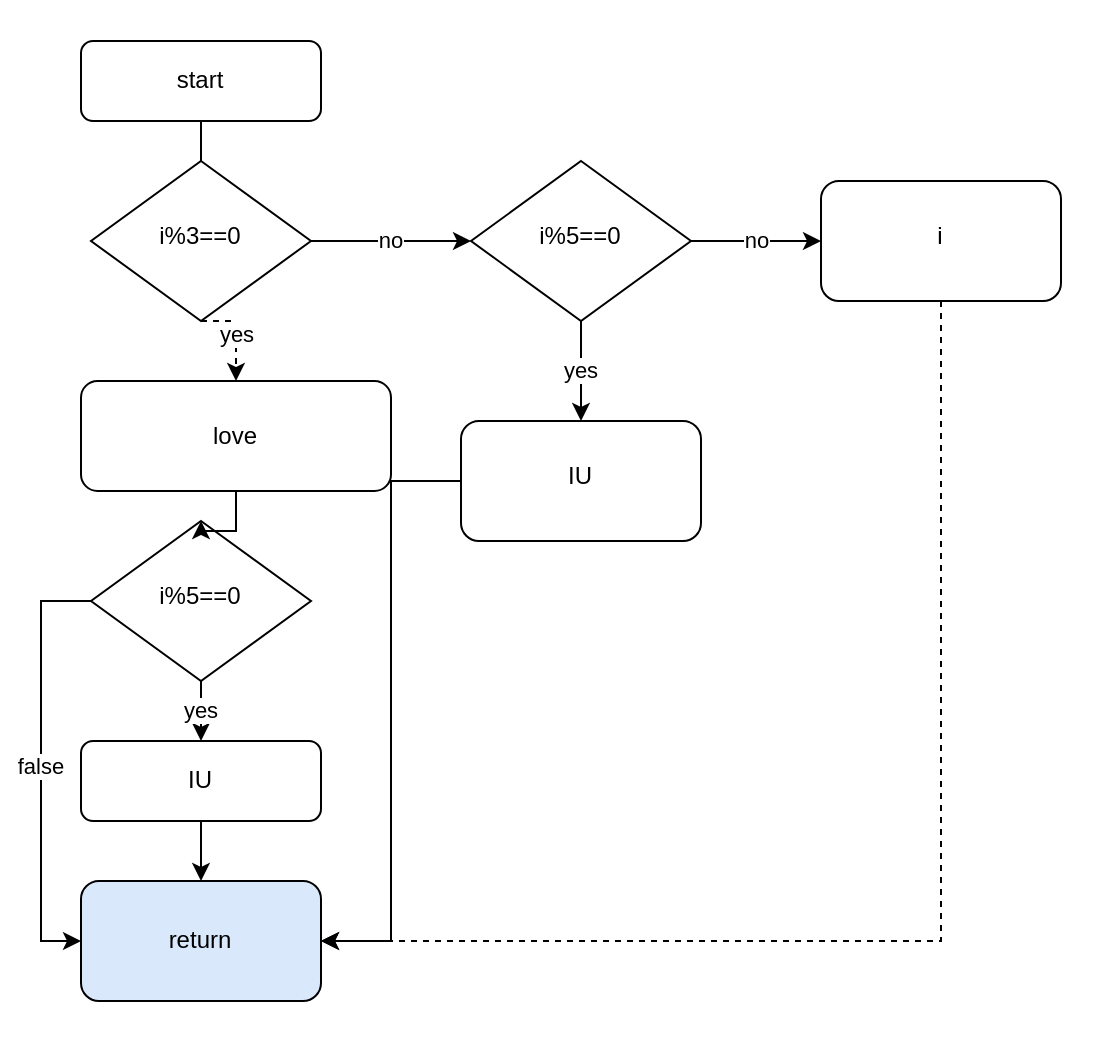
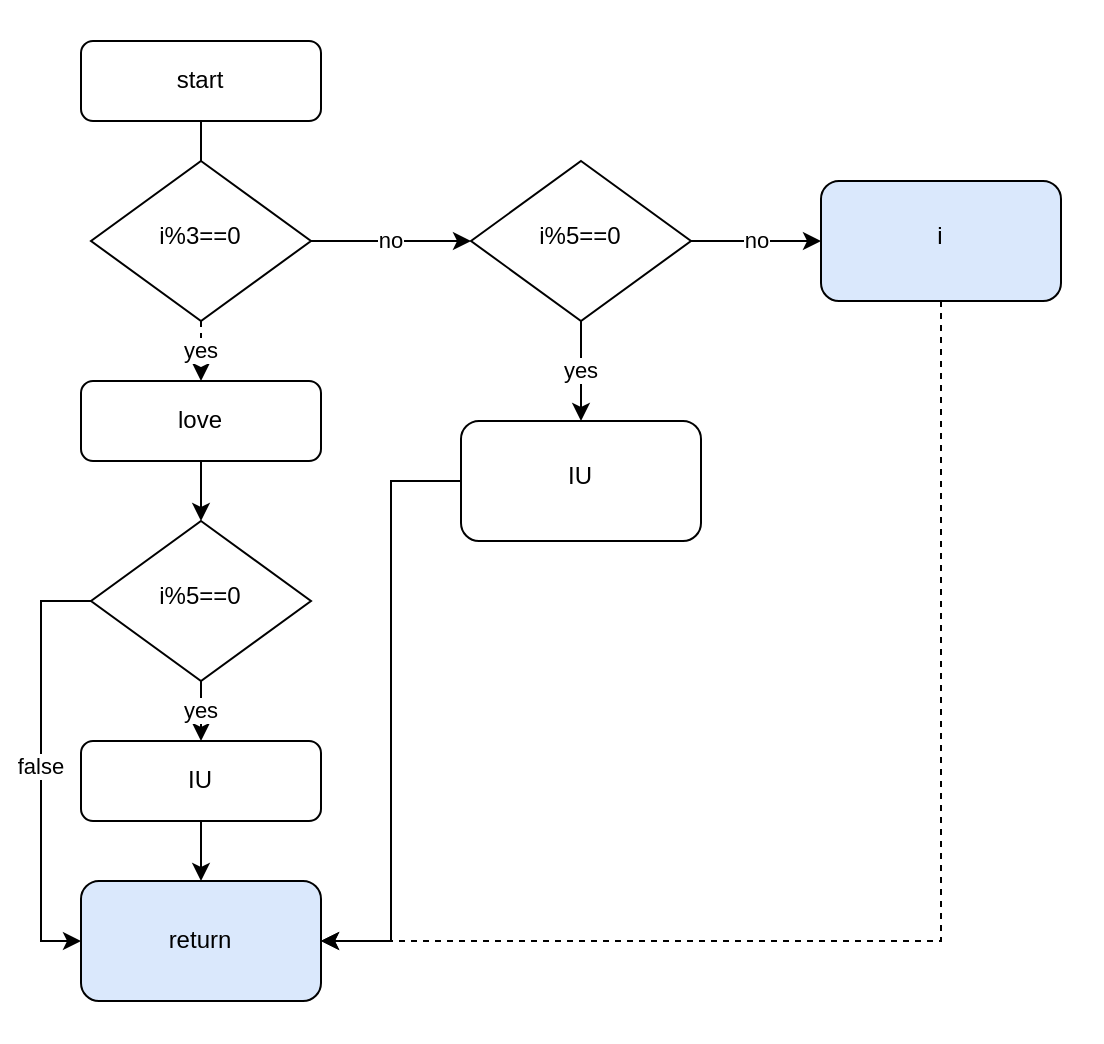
- <mxCell id="20" value="i" style="rounded=1;whiteSpace=wrap;html=1;shadow=0;strokeWidth=1;spacing=6;spacingTop=-4;" vertex="1" parent="1"><mxGeometry x="410" y="90" width="120" height="60" as="geometry" /></mxCell>
+ <mxCell id="20" value="i" style="rounded=1;whiteSpace=wrap;html=1;shadow=0;strokeWidth=1;spacing=6;spacingTop=-4;fillColor=#dae8fc;" vertex="1" parent="1"><mxGeometry x="410" y="90" width="120" height="60" as="geometry" /></mxCell>
- <mxCell id="13" value="love" style="rounded=1;whiteSpace=wrap;html=1;fontSize=12;glass=0;strokeWidth=1;shadow=0;" vertex="1" parent="1"><mxGeometry x="40" y="190" width="155" height="55" as="geometry" /></mxCell>
+ <mxCell id="13" value="love" style="rounded=1;whiteSpace=wrap;html=1;fontSize=12;glass=0;strokeWidth=1;shadow=0;" vertex="1" parent="1"><mxGeometry x="40" y="190" width="120" height="40" as="geometry" /></mxCell>
